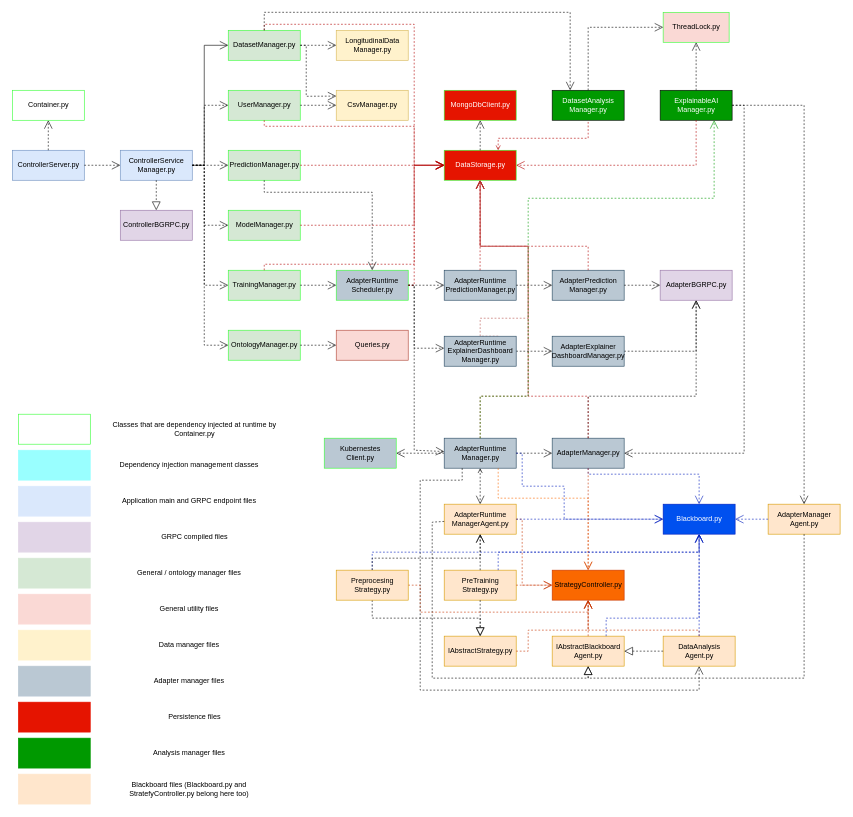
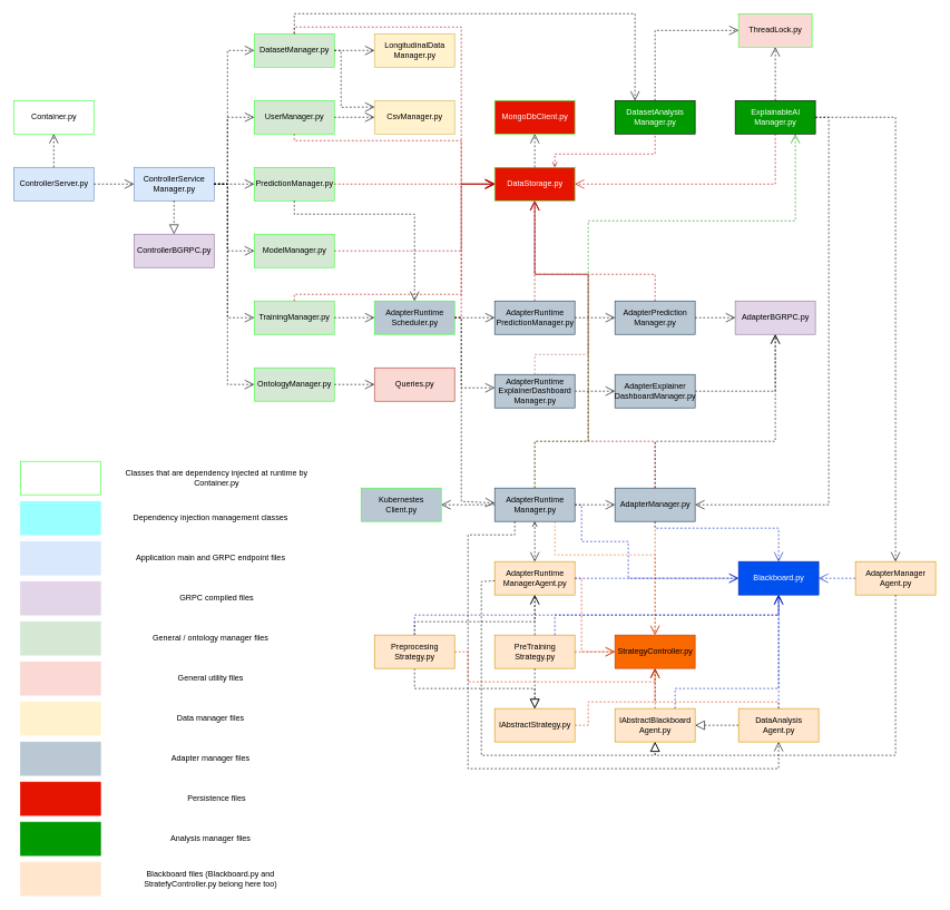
- <mxCell id="18" value="" style="endArrow=open;endSize=12;dashed=0;html=1;rounded=0;" parent="1" source="7" target="10" edge="1"><mxGeometry width="160" relative="1" as="geometry"><mxPoint x="350" y="240" as="sourcePoint" /><mxPoint x="510" y="240" as="targetPoint" /><Array as="points"><mxPoint x="340" y="275" /><mxPoint x="340" y="75" /></Array></mxGeometry></mxCell>
+ <mxCell id="18" value="" style="endArrow=open;endSize=12;dashed=1;html=1;rounded=0;" parent="1" source="7" target="10" edge="1"><mxGeometry width="160" relative="1" as="geometry"><mxPoint x="350" y="240" as="sourcePoint" /><mxPoint x="510" y="240" as="targetPoint" /><Array as="points"><mxPoint x="340" y="275" /><mxPoint x="340" y="75" /></Array></mxGeometry></mxCell>
